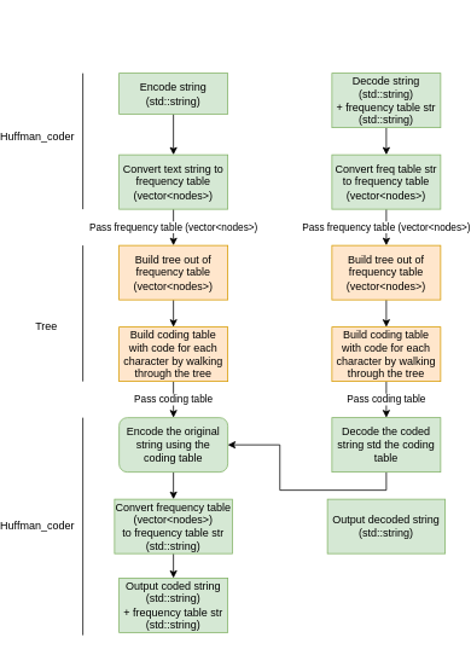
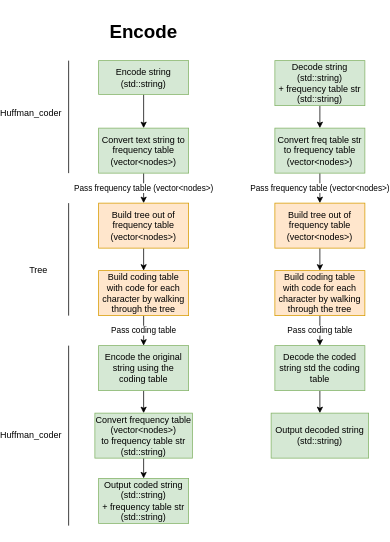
+ <mxCell id="30" value="&lt;font style=&quot;font-size: 25px&quot;&gt;&lt;b&gt;Encode&lt;/b&gt;&lt;/font&gt;" style="text;html=1;strokeColor=none;fillColor=none;align=center;verticalAlign=middle;whiteSpace=wrap;rounded=0;" parent="1" vertex="1"><mxGeometry x="105" y="20" width="170" height="40" as="geometry" /></mxCell>
- <mxCell id="11" value="Encode the original string using the coding table" style="whiteSpace=wrap;html=1;fillColor=#d5e8d4;strokeColor=#82b366;rounded=1;" parent="1" vertex="1"><mxGeometry x="130" y="460" width="120" height="60" as="geometry" /></mxCell>
+ <mxCell id="11" value="Encode the original string using the coding table" style="rounded=0;whiteSpace=wrap;html=1;fillColor=#d5e8d4;strokeColor=#82b366;" parent="1" vertex="1"><mxGeometry x="130" y="460" width="120" height="60" as="geometry" /></mxCell>
- <mxCell id="27" style="edgeStyle=orthogonalEdgeStyle;rounded=0;orthogonalLoop=1;jettySize=auto;html=1;exitX=0.5;exitY=1;exitDx=0;exitDy=0;" parent="1" source="28" target="11" edge="1"><mxGeometry relative="1" as="geometry" /></mxCell>
+ <mxCell id="27" style="edgeStyle=orthogonalEdgeStyle;rounded=0;orthogonalLoop=1;jettySize=auto;html=1;exitX=0.5;exitY=1;exitDx=0;exitDy=0;entryX=0.5;entryY=0;entryDx=0;entryDy=0;" parent="1" source="28" target="29" edge="1"><mxGeometry relative="1" as="geometry" /></mxCell>
